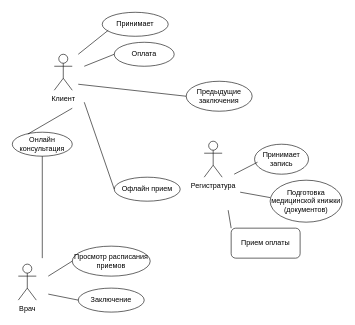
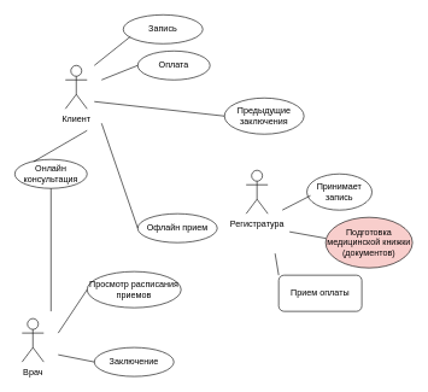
- <mxCell id="5" value="Принимает" style="ellipse;whiteSpace=wrap;html=1;" parent="1" vertex="1"><mxGeometry x="170" y="20" width="110" height="40" as="geometry" /></mxCell>
+ <mxCell id="5" value="Запись" style="ellipse;whiteSpace=wrap;html=1;" parent="1" vertex="1"><mxGeometry x="170" y="20" width="110" height="40" as="geometry" /></mxCell>
- <mxCell id="16" value="Подготовка медицинской книжки&lt;br&gt;(документов)" style="ellipse;whiteSpace=wrap;html=1;" parent="1" vertex="1"><mxGeometry x="450" y="300" width="120" height="70" as="geometry" /></mxCell>
+ <mxCell id="16" value="Подготовка медицинской книжки&lt;br&gt;(документов)" style="ellipse;whiteSpace=wrap;html=1;fillColor=#f8cecc;" parent="1" vertex="1"><mxGeometry x="450" y="300" width="120" height="70" as="geometry" /></mxCell>
- <mxCell id="21" value="Просмотр расписания приемов" style="ellipse;whiteSpace=wrap;html=1;" parent="1" vertex="1"><mxGeometry x="120" y="410" width="130" height="50" as="geometry" /></mxCell>
+ <mxCell id="21" value="Просмотр расписания приемов" style="ellipse;whiteSpace=wrap;html=1;" parent="1" vertex="1"><mxGeometry x="120" y="375" width="130" height="50" as="geometry" /></mxCell>
